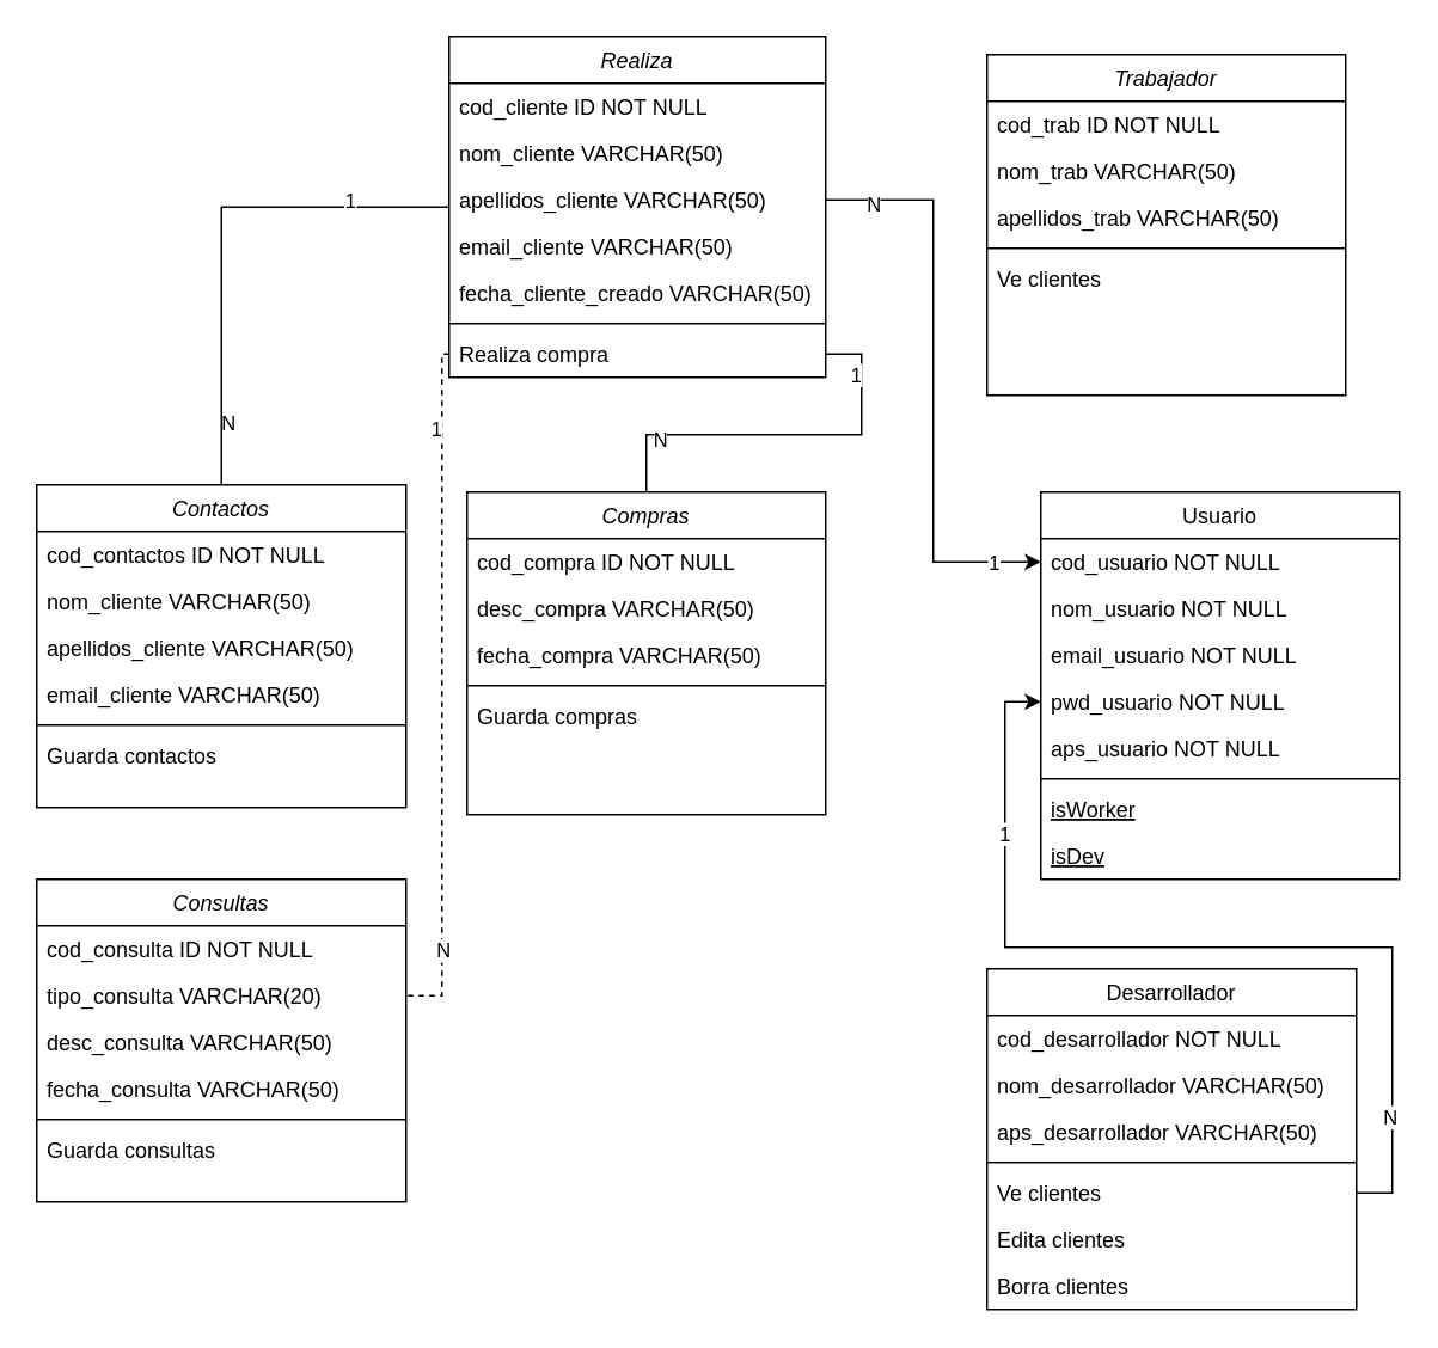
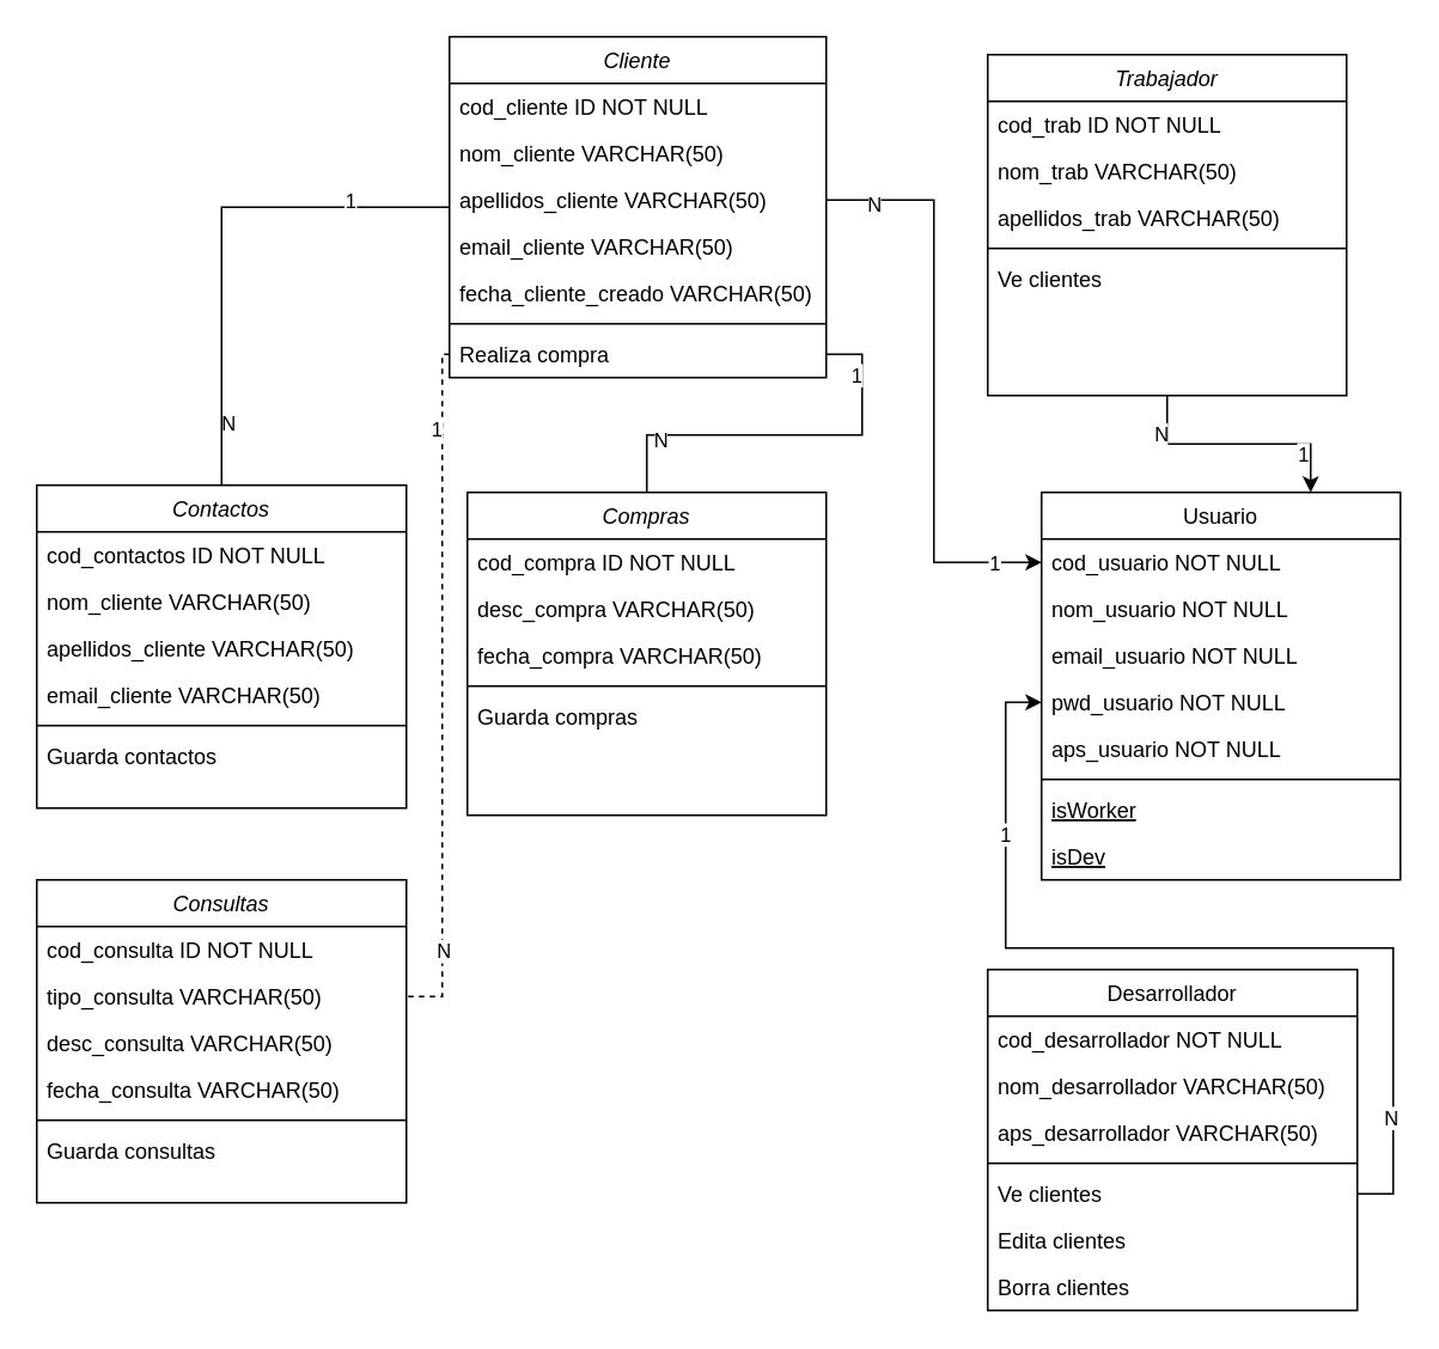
- <mxCell id="5" value="Realiza" style="swimlane;fontStyle=2;align=center;verticalAlign=top;childLayout=stackLayout;horizontal=1;startSize=26;horizontalStack=0;resizeParent=1;resizeLast=0;collapsible=1;marginBottom=0;rounded=0;shadow=0;strokeWidth=1;" parent="1" vertex="1"><mxGeometry x="250" y="20" width="210" height="190" as="geometry"><mxRectangle x="230" y="140" width="160" height="26" as="alternateBounds" /></mxGeometry></mxCell>
+ <mxCell id="5" value="Cliente" style="swimlane;fontStyle=2;align=center;verticalAlign=top;childLayout=stackLayout;horizontal=1;startSize=26;horizontalStack=0;resizeParent=1;resizeLast=0;collapsible=1;marginBottom=0;rounded=0;shadow=0;strokeWidth=1;" parent="1" vertex="1"><mxGeometry x="250" y="20" width="210" height="190" as="geometry"><mxRectangle x="230" y="140" width="160" height="26" as="alternateBounds" /></mxGeometry></mxCell>
+ <mxCell id="59" style="edgeStyle=orthogonalEdgeStyle;rounded=0;orthogonalLoop=1;jettySize=auto;html=1;entryX=0.75;entryY=0;entryDx=0;entryDy=0;exitX=0.5;exitY=1;exitDx=0;exitDy=0;endArrow=classic;endFill=1;" edge="1" parent="1" source="30" target="21"><mxGeometry relative="1" as="geometry" /></mxCell>
+ <mxCell id="60" value="N" style="edgeLabel;html=1;align=center;verticalAlign=middle;resizable=0;points=[];" vertex="1" connectable="0" parent="59"><mxGeometry x="-0.689" y="-4" relative="1" as="geometry"><mxPoint as="offset" /></mxGeometry></mxCell>
+ <mxCell id="61" value="1" style="edgeLabel;html=1;align=center;verticalAlign=middle;resizable=0;points=[];" vertex="1" connectable="0" parent="59"><mxGeometry x="0.669" y="-5" relative="1" as="geometry"><mxPoint as="offset" /></mxGeometry></mxCell>
- <mxCell id="51" value="tipo_consulta VARCHAR(20)" style="text;align=left;verticalAlign=top;spacingLeft=4;spacingRight=4;overflow=hidden;rotatable=0;points=[[0,0.5],[1,0.5]];portConstraint=eastwest;rounded=0;shadow=0;html=0;" vertex="1" parent="49"><mxGeometry y="52" width="206" height="26" as="geometry" /></mxCell>
+ <mxCell id="51" value="tipo_consulta VARCHAR(50)" style="text;align=left;verticalAlign=top;spacingLeft=4;spacingRight=4;overflow=hidden;rotatable=0;points=[[0,0.5],[1,0.5]];portConstraint=eastwest;rounded=0;shadow=0;html=0;" vertex="1" parent="49"><mxGeometry y="52" width="206" height="26" as="geometry" /></mxCell>
